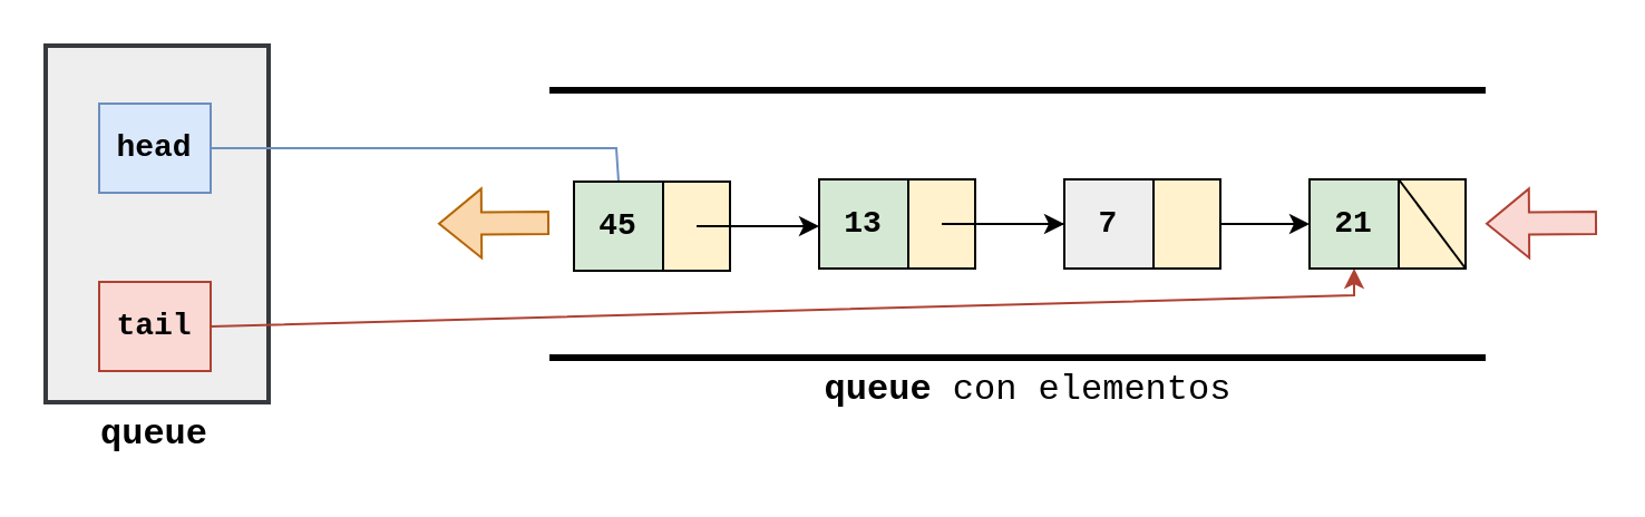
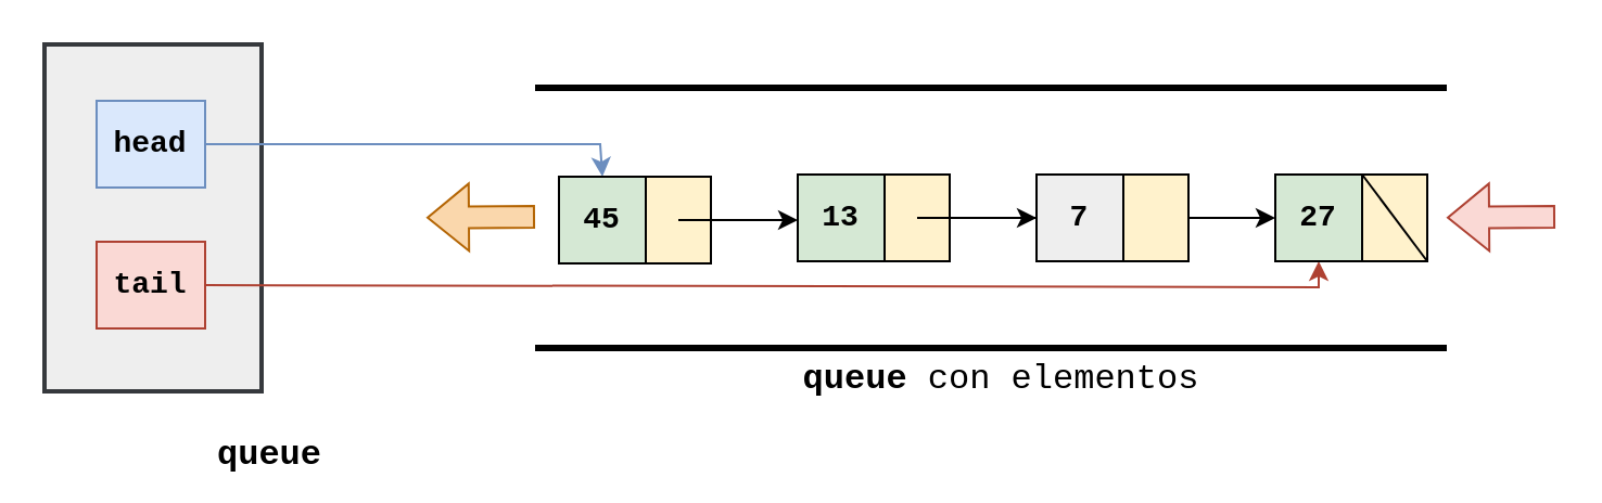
- <mxCell id="4" value="" style="endArrow=none;html=1;rounded=0;exitX=1;exitY=0.5;exitDx=0;exitDy=0;strokeColor=#6C8EBF;entryX=0.5;entryY=0;entryDx=0;entryDy=0;" parent="1" source="3" target="24" edge="1"><mxGeometry width="50" height="50" relative="1" as="geometry"><mxPoint x="266" y="186" as="sourcePoint" /><mxPoint x="276" y="76" as="targetPoint" /><Array as="points"><mxPoint x="276" y="66" /></Array></mxGeometry></mxCell>
+ <mxCell id="4" value="" style="endArrow=classic;html=1;rounded=0;exitX=1;exitY=0.5;exitDx=0;exitDy=0;strokeColor=#6C8EBF;entryX=0.5;entryY=0;entryDx=0;entryDy=0;" parent="1" source="3" target="24" edge="1"><mxGeometry width="50" height="50" relative="1" as="geometry"><mxPoint x="266" y="186" as="sourcePoint" /><mxPoint x="276" y="76" as="targetPoint" /><Array as="points"><mxPoint x="276" y="66" /></Array></mxGeometry></mxCell>
- <mxCell id="18" value="&lt;font face=&quot;Courier New&quot;&gt;&lt;span style=&quot;font-size: 14px;&quot;&gt;&lt;b&gt;21&lt;/b&gt;&lt;/span&gt;&lt;/font&gt;" style="rounded=0;whiteSpace=wrap;html=1;fillColor=#d5e8d4;strokeColor=#000000;" parent="1" vertex="1"><mxGeometry x="587" y="80" width="40" height="40" as="geometry" /></mxCell>
+ <mxCell id="18" value="&lt;font face=&quot;Courier New&quot;&gt;&lt;span style=&quot;font-size: 14px;&quot;&gt;&lt;b&gt;27&lt;/b&gt;&lt;/span&gt;&lt;/font&gt;" style="rounded=0;whiteSpace=wrap;html=1;fillColor=#d5e8d4;strokeColor=#000000;" parent="1" vertex="1"><mxGeometry x="587" y="80" width="40" height="40" as="geometry" /></mxCell>
- <mxCell id="6" value="&lt;font style=&quot;font-size: 14px;&quot; face=&quot;Courier New&quot;&gt;&lt;b&gt;tail&lt;/b&gt;&lt;/font&gt;" style="rounded=0;whiteSpace=wrap;html=1;fillColor=#fad9d5;strokeColor=#ae4132;" parent="1" vertex="1"><mxGeometry x="44" y="126" width="50" height="40" as="geometry" /></mxCell>
+ <mxCell id="6" value="&lt;font style=&quot;font-size: 14px;&quot; face=&quot;Courier New&quot;&gt;&lt;b&gt;tail&lt;/b&gt;&lt;/font&gt;" style="rounded=0;whiteSpace=wrap;html=1;fillColor=#fad9d5;strokeColor=#ae4132;" parent="1" vertex="1"><mxGeometry x="44" y="111" width="50" height="40" as="geometry" /></mxCell>
- <mxCell id="5" value="&lt;font style=&quot;font-size: 16px;&quot; face=&quot;Courier New&quot;&gt;&lt;b&gt;queue&lt;/b&gt;&lt;/font&gt;" style="text;html=1;align=center;verticalAlign=middle;whiteSpace=wrap;rounded=0;" parent="1" vertex="1"><mxGeometry x="39" y="180" width="60" height="30" as="geometry" /></mxCell>
+ <mxCell id="5" value="&lt;font style=&quot;font-size: 16px;&quot; face=&quot;Courier New&quot;&gt;&lt;b&gt;queue&lt;/b&gt;&lt;/font&gt;" style="text;html=1;align=center;verticalAlign=middle;whiteSpace=wrap;rounded=0;" parent="1" vertex="1"><mxGeometry x="94" y="195" width="60" height="30" as="geometry" /></mxCell>
